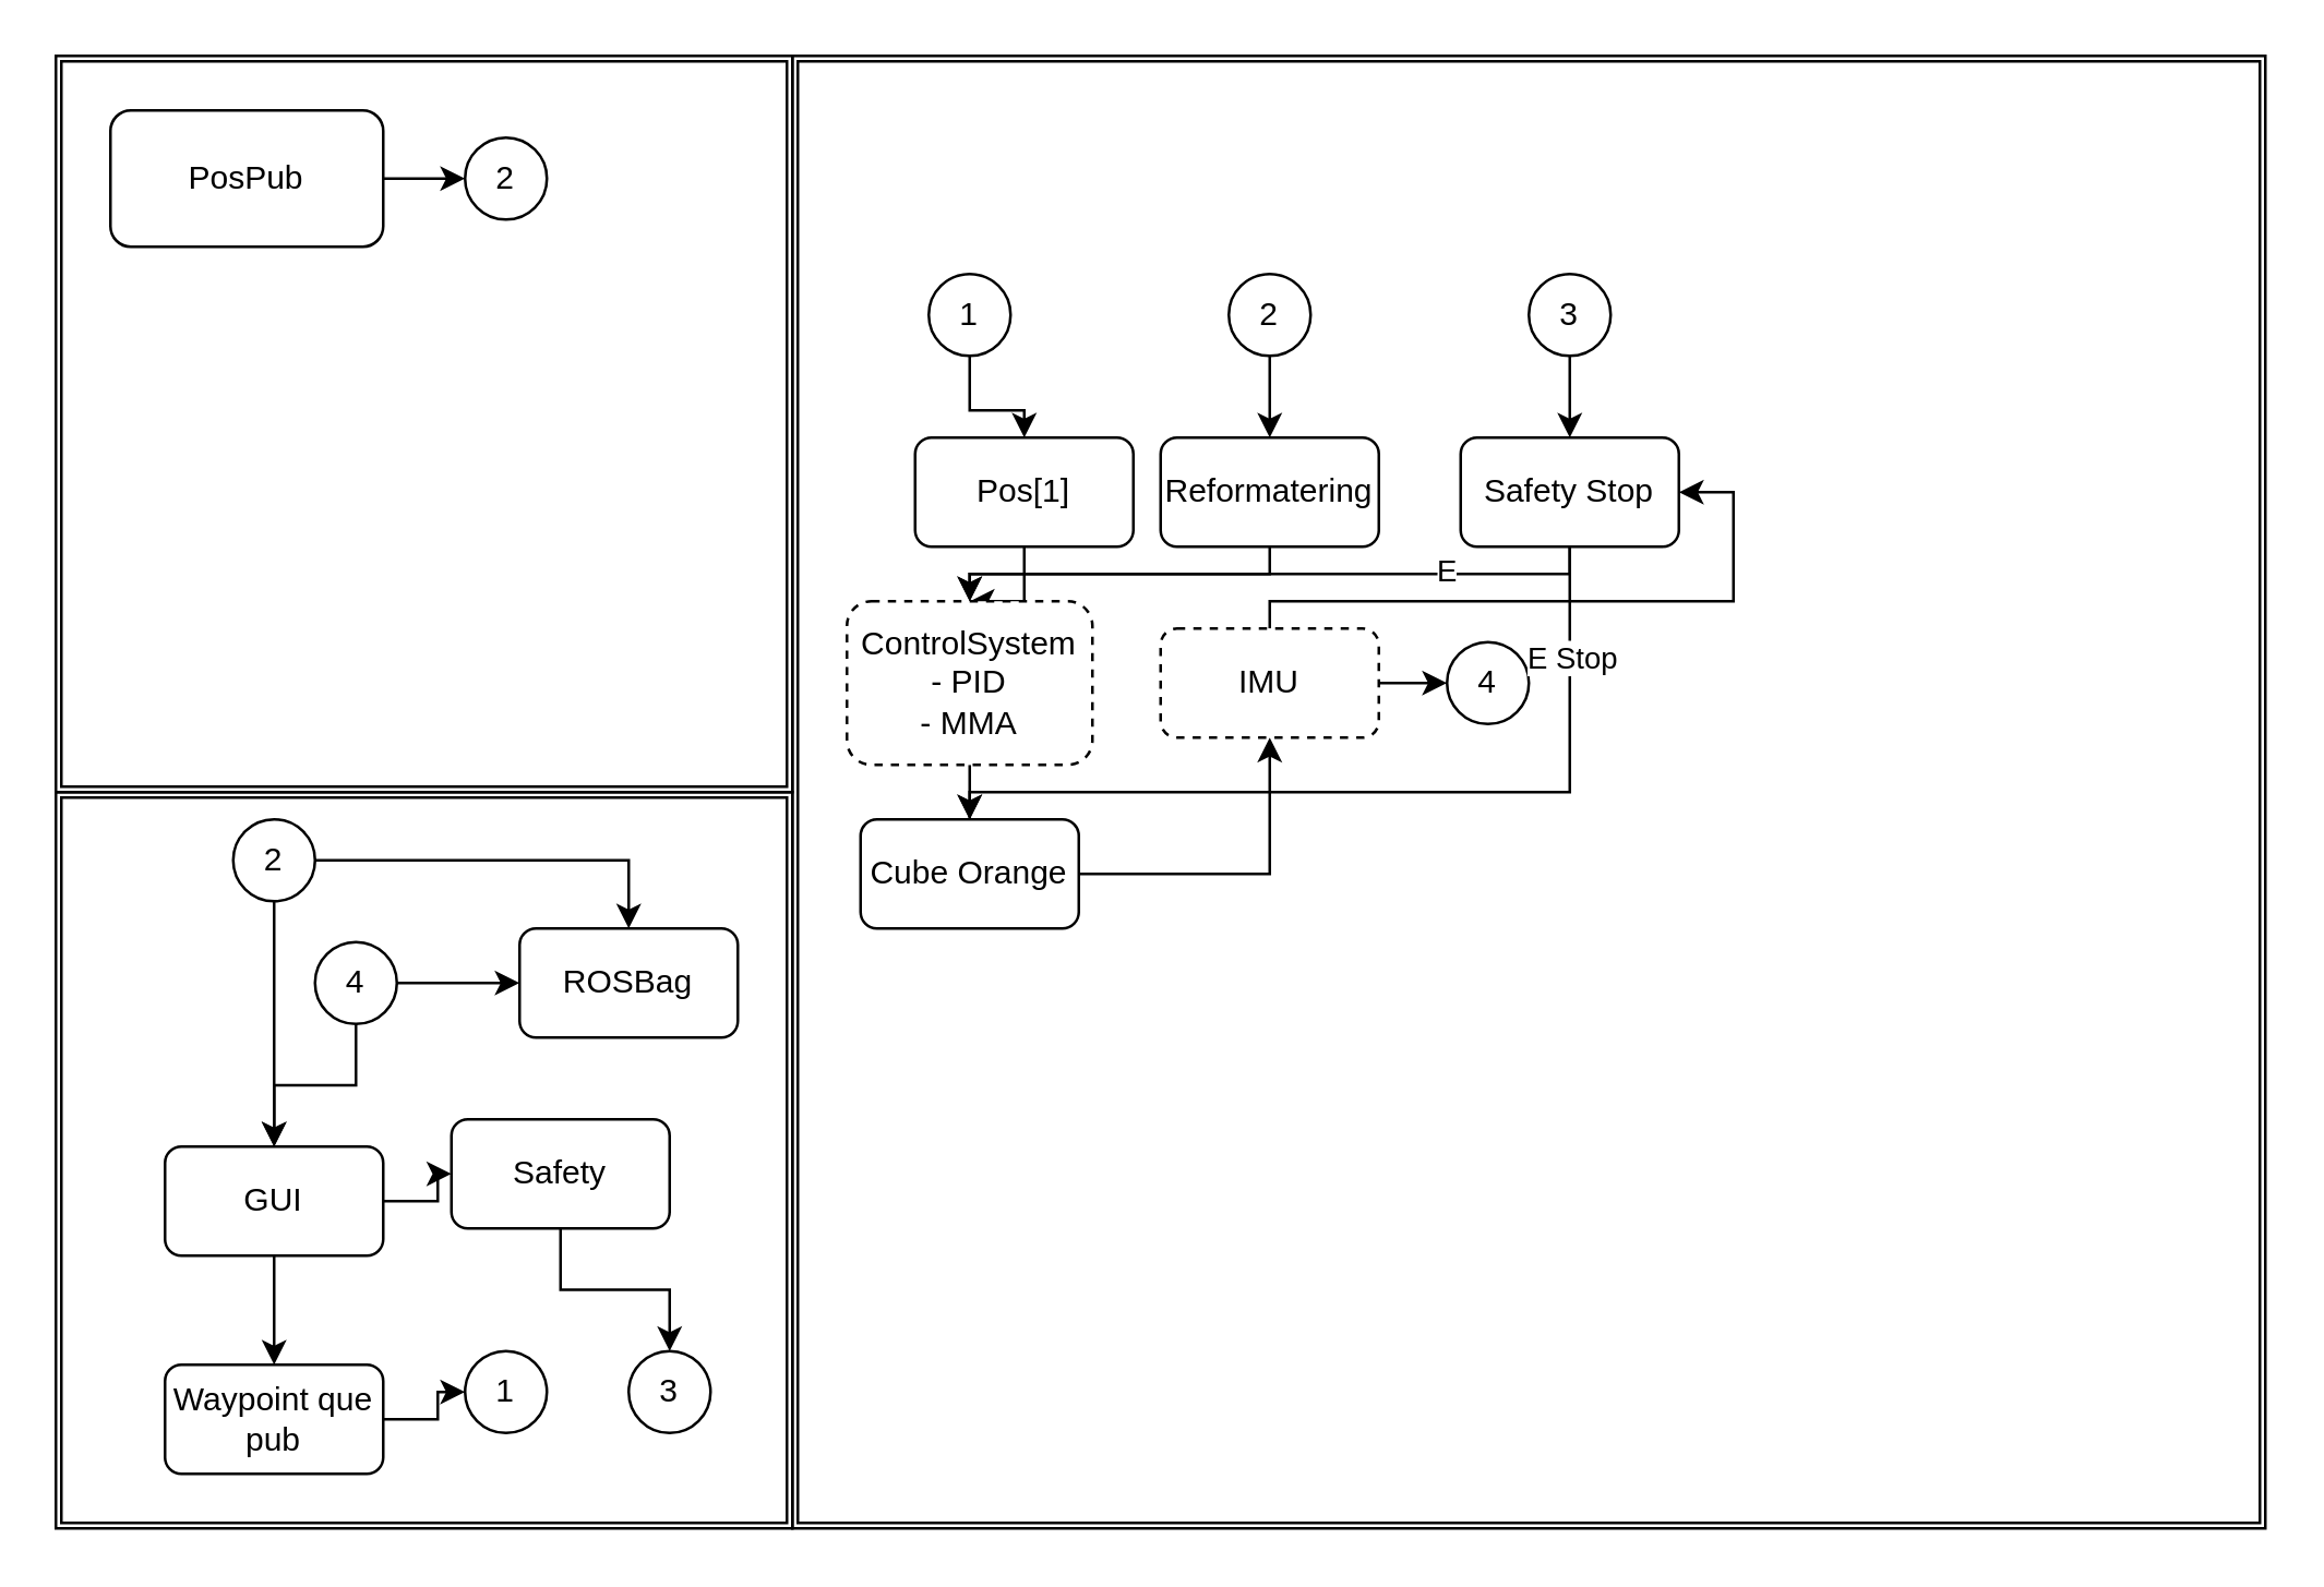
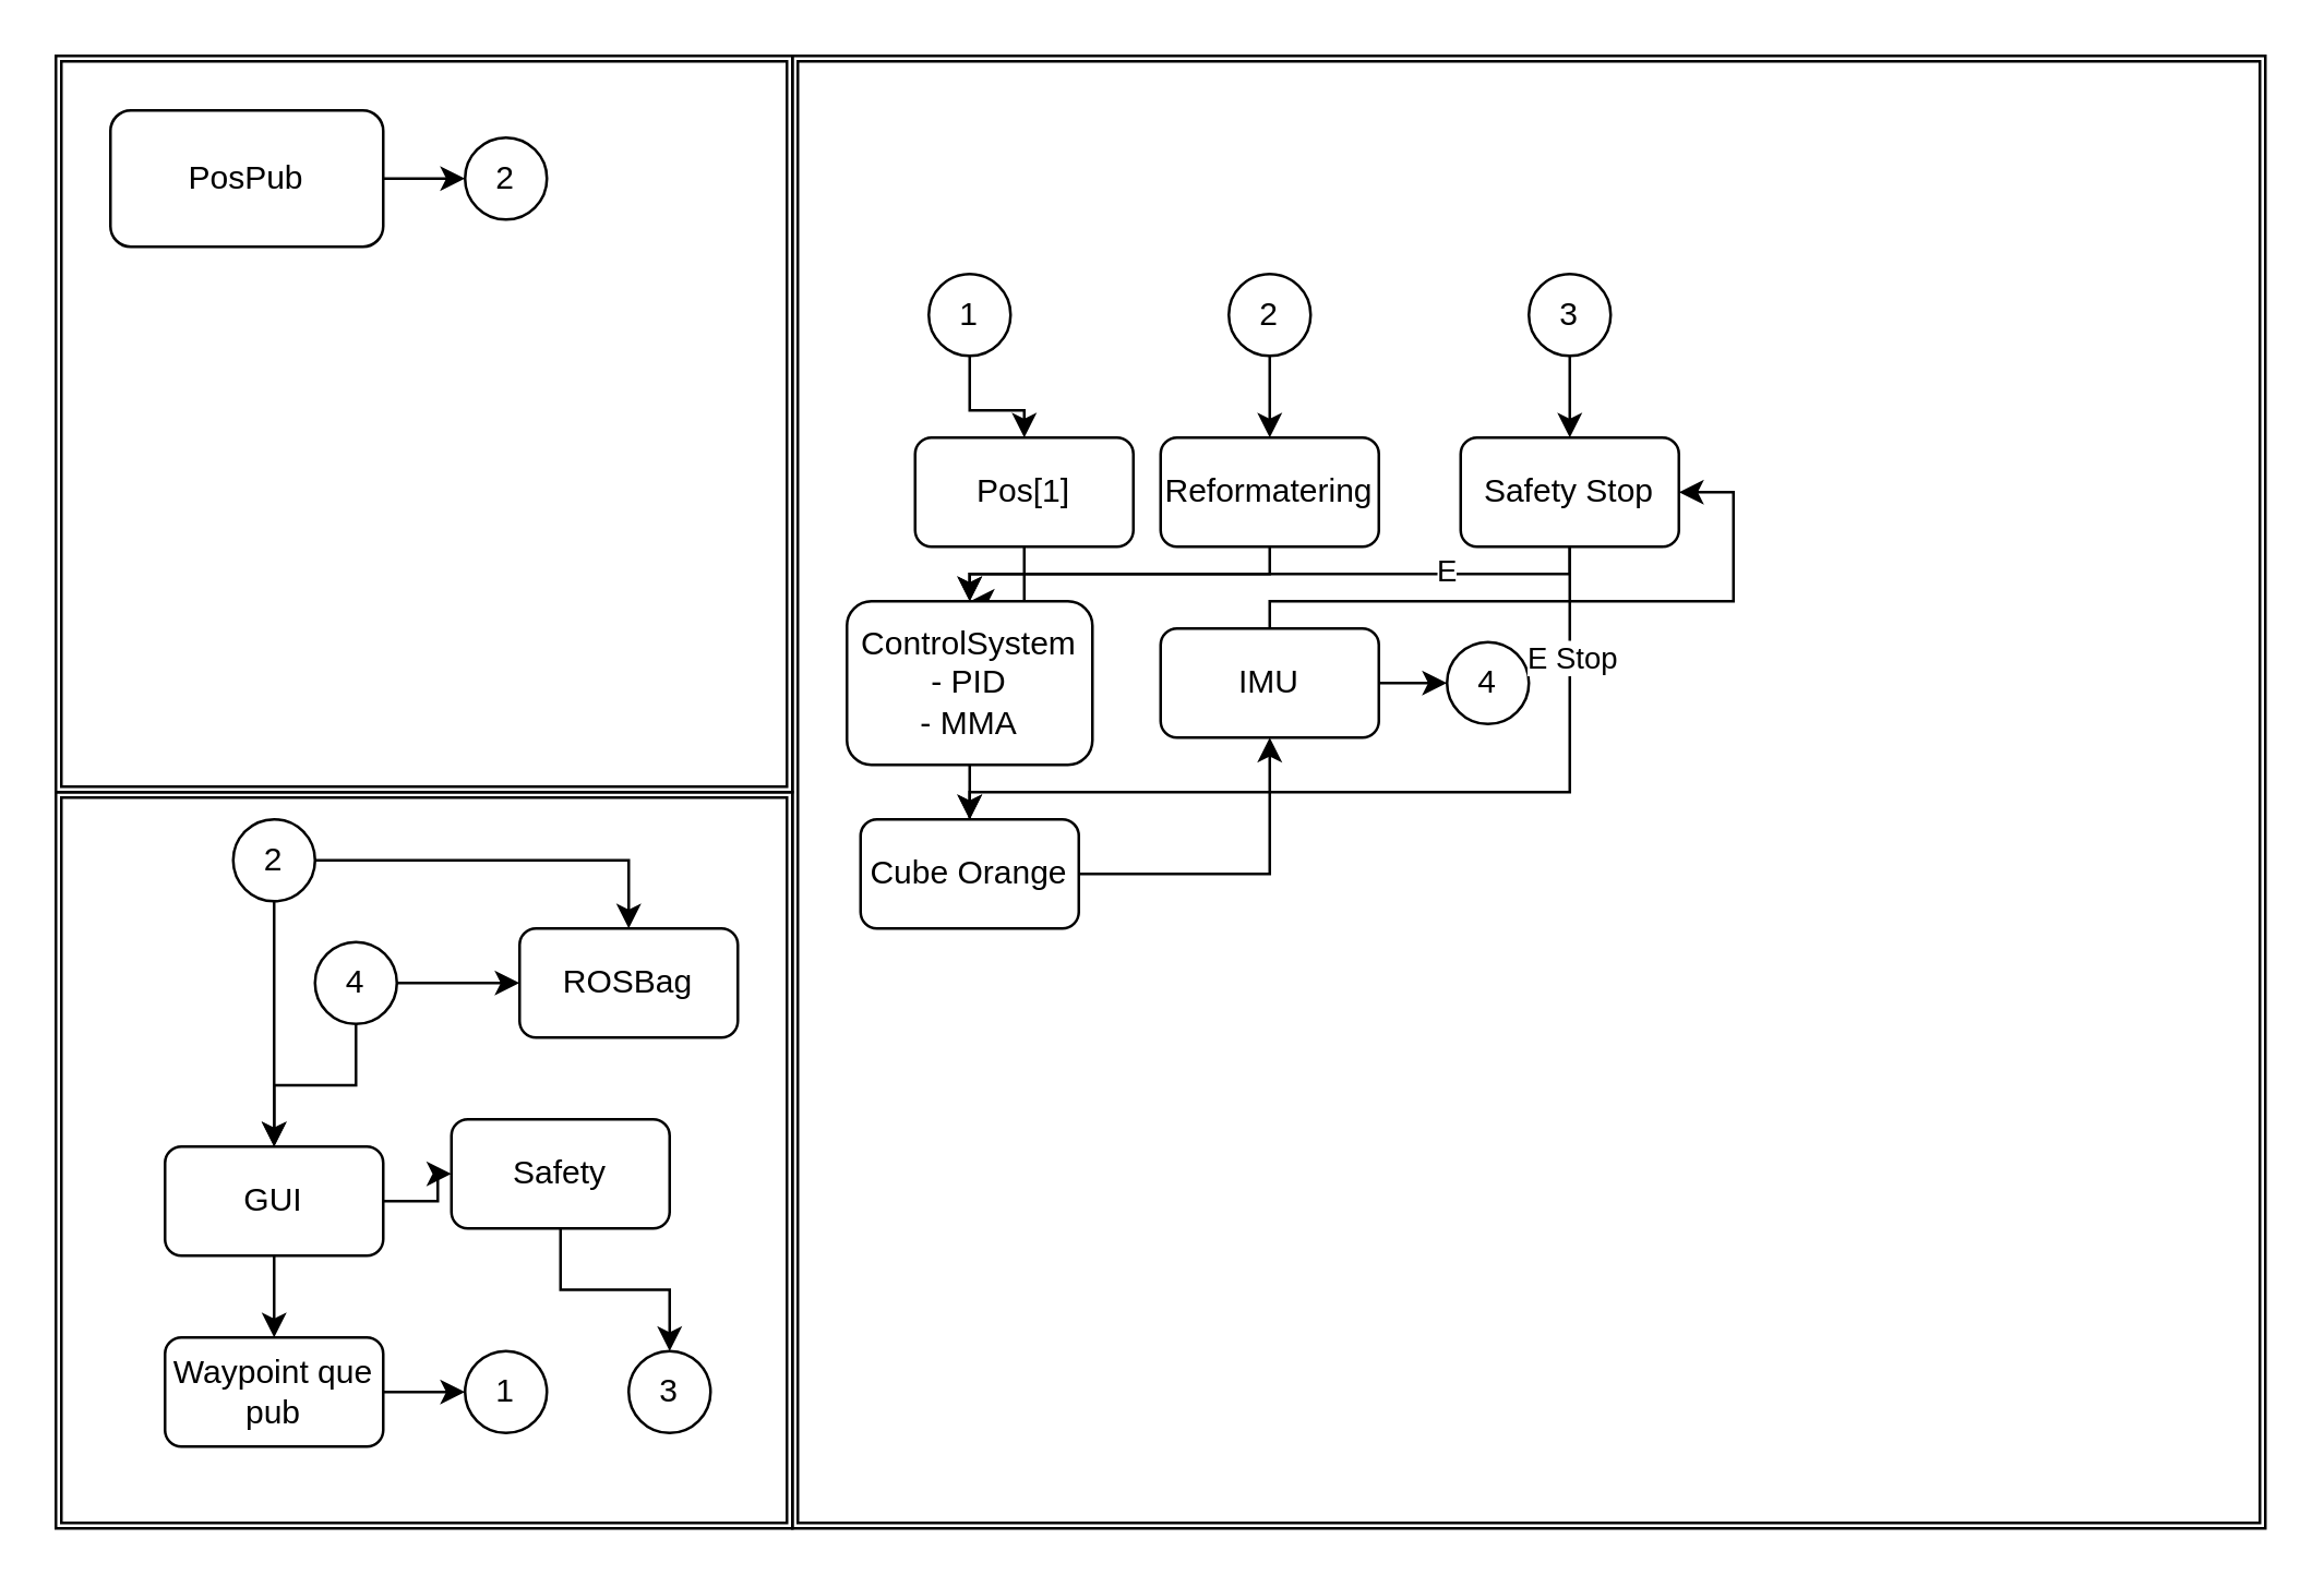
- <mxCell id="34" value="ControlSystem&lt;div&gt;- PID&lt;/div&gt;&lt;div&gt;- MMA&lt;/div&gt;" style="rounded=1;whiteSpace=wrap;html=1;dashed=1;" vertex="1" parent="1"><mxGeometry x="310" y="220" width="90" height="60" as="geometry" /></mxCell>
+ <mxCell id="34" value="ControlSystem&lt;div&gt;- PID&lt;/div&gt;&lt;div&gt;- MMA&lt;/div&gt;" style="rounded=1;whiteSpace=wrap;html=1;" vertex="1" parent="1"><mxGeometry x="310" y="220" width="90" height="60" as="geometry" /></mxCell>
- <mxCell id="39" value="IMU" style="rounded=1;whiteSpace=wrap;html=1;dashed=1;" vertex="1" parent="1"><mxGeometry x="425" y="230" width="80" height="40" as="geometry" /></mxCell>
+ <mxCell id="39" value="IMU" style="rounded=1;whiteSpace=wrap;html=1;" vertex="1" parent="1"><mxGeometry x="425" y="230" width="80" height="40" as="geometry" /></mxCell>
- <mxCell id="12" value="Waypoint que&lt;div&gt;pub&lt;/div&gt;" style="rounded=1;whiteSpace=wrap;html=1;" vertex="1" parent="1"><mxGeometry x="60" y="500" width="80" height="40" as="geometry" /></mxCell>
+ <mxCell id="12" value="Waypoint que&lt;div&gt;pub&lt;/div&gt;" style="rounded=1;whiteSpace=wrap;html=1;" vertex="1" parent="1"><mxGeometry x="60" y="490" width="80" height="40" as="geometry" /></mxCell>
